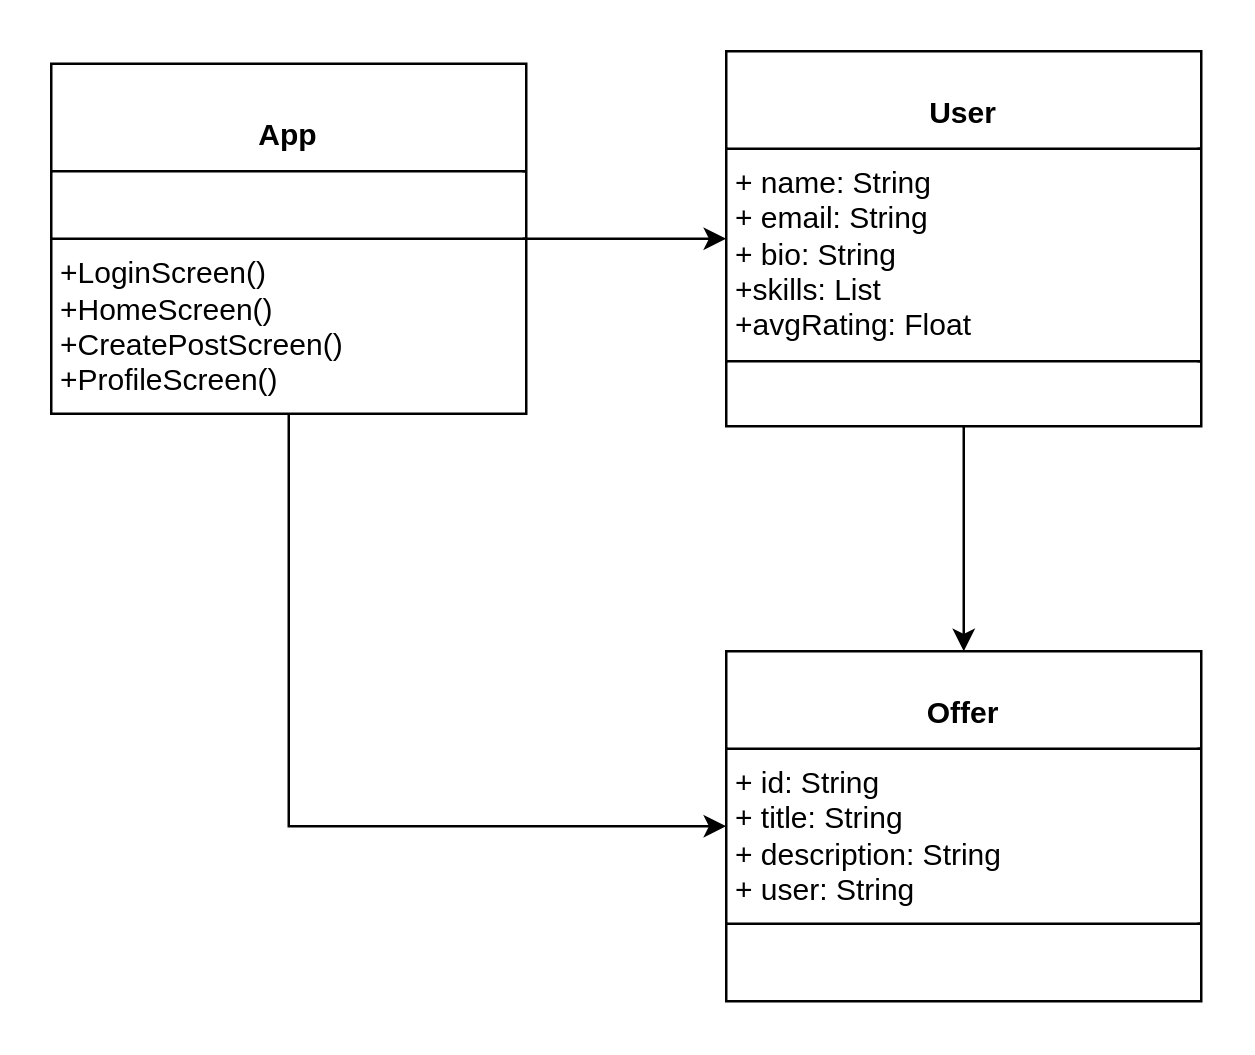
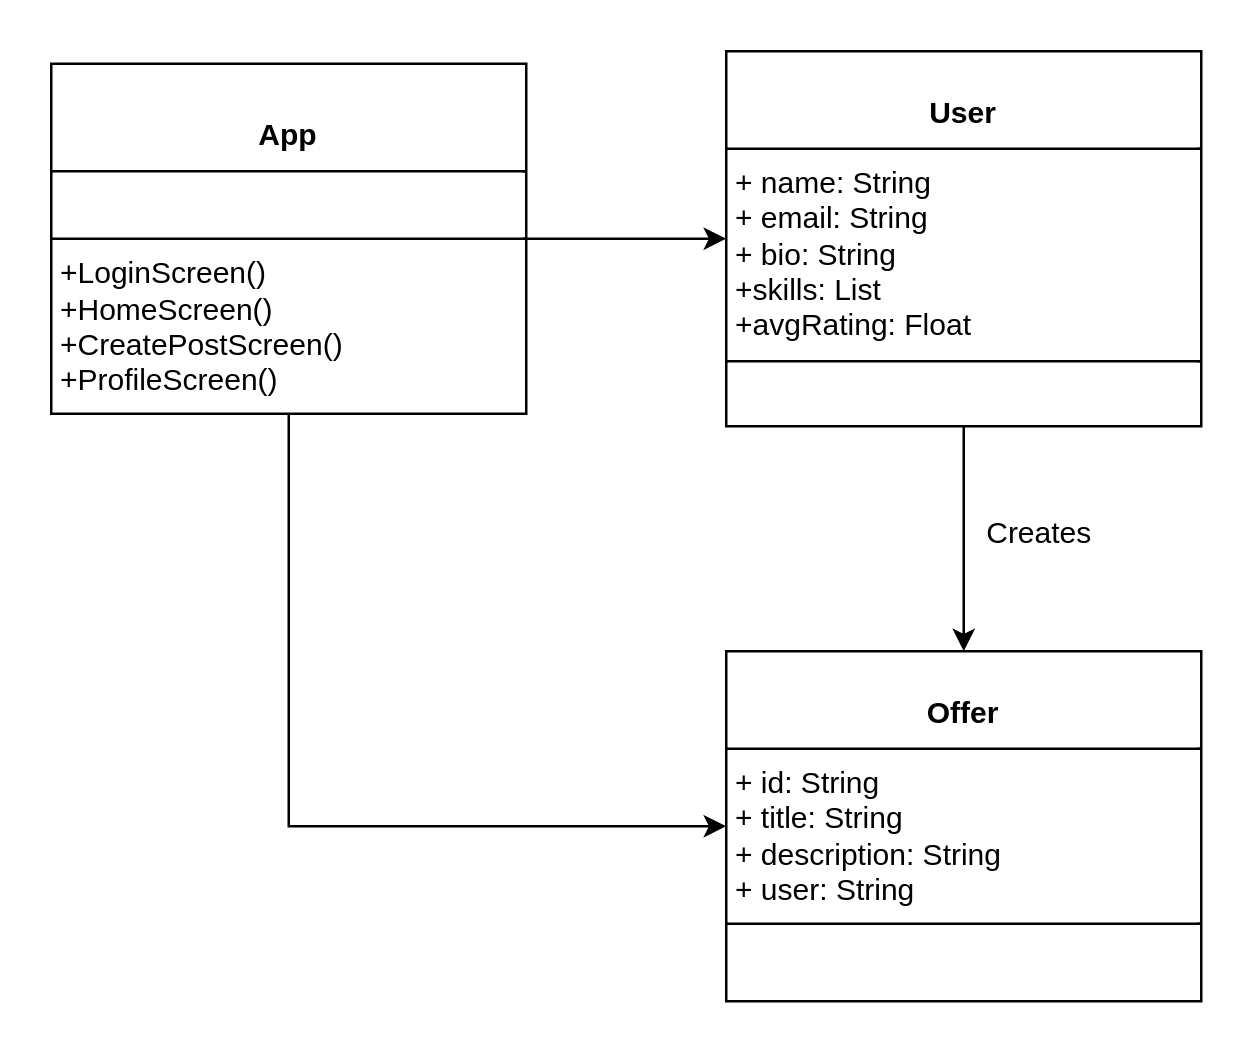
+ <mxCell id="8" value="Creates" style="text;html=1;align=center;verticalAlign=middle;resizable=0;points=[];autosize=1;strokeColor=none;fillColor=none;" vertex="1" parent="1"><mxGeometry x="380" y="198" width="70" height="30" as="geometry" /></mxCell>
